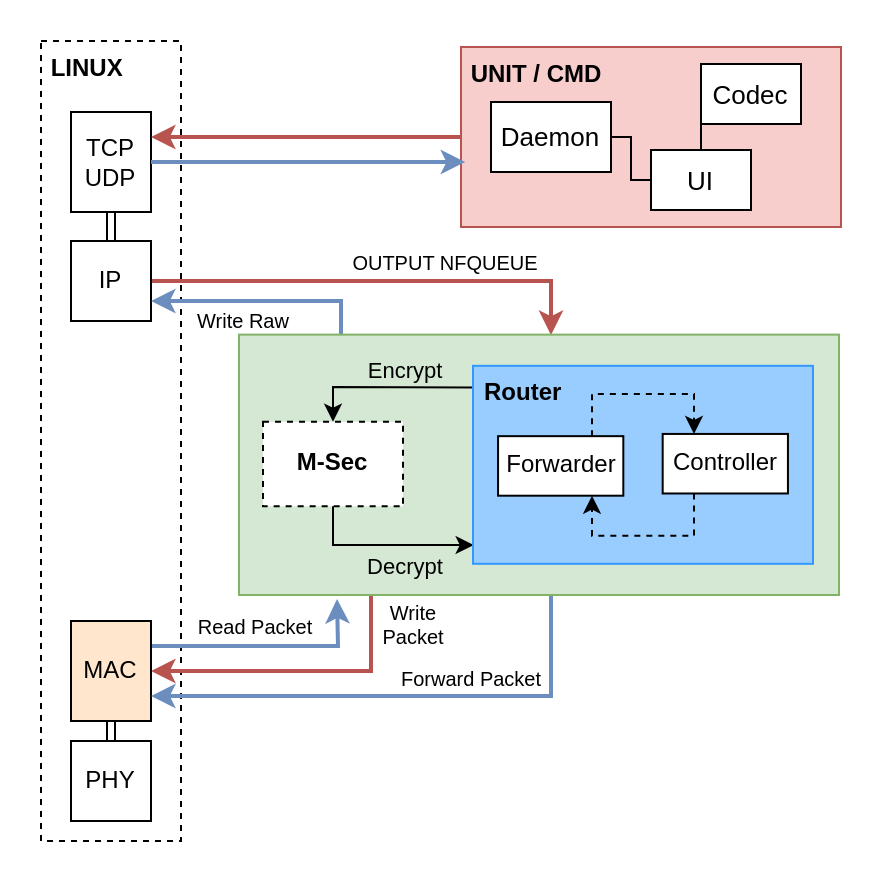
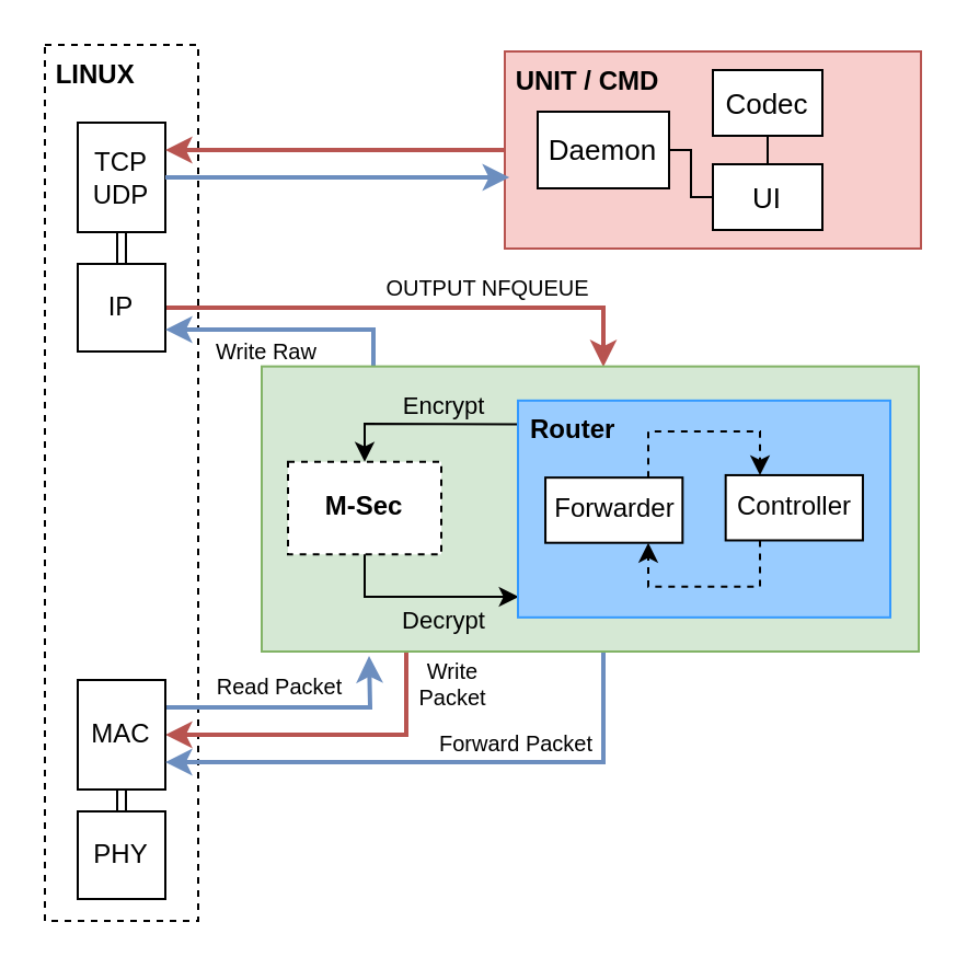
- <mxCell id="37" value="Codec" style="whiteSpace=wrap;html=1;rounded=0;labelBackgroundColor=#ffffff;fontSize=13;fontColor=#000000;align=center;direction=west;horizontal=1;" parent="31" vertex="1"><mxGeometry x="120" y="8.5" width="50" height="30" as="geometry" /></mxCell>
+ <mxCell id="37" value="Codec" style="whiteSpace=wrap;html=1;rounded=0;labelBackgroundColor=#ffffff;fontSize=13;fontColor=#000000;align=center;direction=west;horizontal=1;" parent="31" vertex="1"><mxGeometry x="95" y="8.5" width="50" height="30" as="geometry" /></mxCell>
- <mxCell id="15" value="MAC" style="rounded=0;whiteSpace=wrap;html=1;fillColor=#ffe6cc;" parent="1" vertex="1"><mxGeometry x="35" y="310" width="40" height="50" as="geometry" /></mxCell>
+ <mxCell id="15" value="MAC" style="rounded=0;whiteSpace=wrap;html=1;" parent="1" vertex="1"><mxGeometry x="35" y="310" width="40" height="50" as="geometry" /></mxCell>
